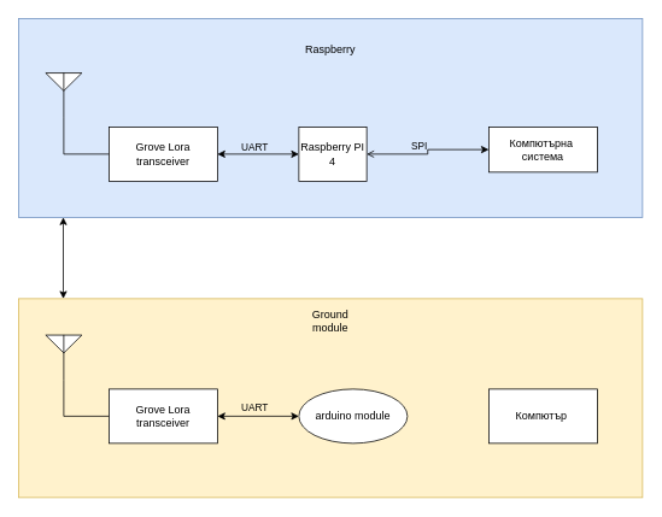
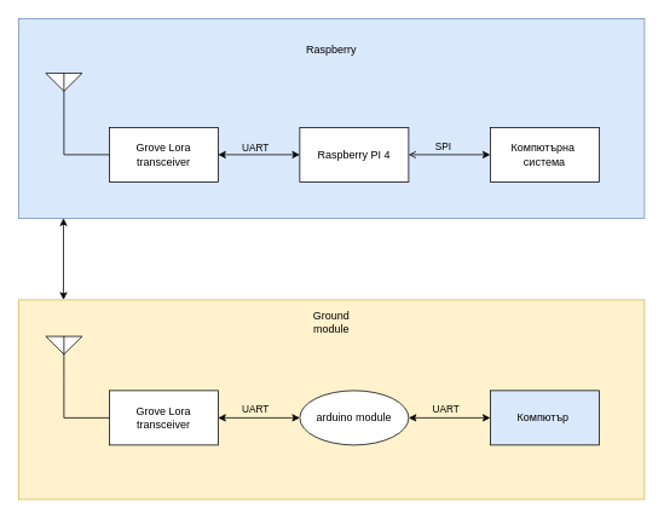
- <mxCell id="10" value="Компютърна&amp;nbsp; система" style="rounded=0;whiteSpace=wrap;html=1;" vertex="1" parent="1"><mxGeometry x="540" y="140" width="120" height="50" as="geometry" /></mxCell>
+ <mxCell id="10" value="Компютърна&amp;nbsp; система" style="rounded=0;whiteSpace=wrap;html=1;" vertex="1" parent="1"><mxGeometry x="540" y="140" width="120" height="60" as="geometry" /></mxCell>
- <mxCell id="7" value="Raspberry PI 4" style="rounded=0;whiteSpace=wrap;html=1;" vertex="1" parent="1"><mxGeometry x="330" y="140" width="75" height="60" as="geometry" /></mxCell>
+ <mxCell id="7" value="Raspberry PI 4" style="rounded=0;whiteSpace=wrap;html=1;" vertex="1" parent="1"><mxGeometry x="330" y="140" width="120" height="60" as="geometry" /></mxCell>
+ <mxCell id="17" style="edgeStyle=orthogonalEdgeStyle;rounded=0;orthogonalLoop=1;jettySize=auto;html=1;exitX=0;exitY=0.5;exitDx=0;exitDy=0;entryX=1;entryY=0.5;entryDx=0;entryDy=0;startArrow=classic;startFill=1;" edge="1" parent="1" source="19" target="16"><mxGeometry relative="1" as="geometry" /></mxCell>
+ <mxCell id="18" value="UART" style="edgeLabel;html=1;align=center;verticalAlign=middle;resizable=0;points=[];labelBackgroundColor=none;" vertex="1" connectable="0" parent="17"><mxGeometry x="0.111" y="1" relative="1" as="geometry"><mxPoint y="-11" as="offset" /></mxGeometry></mxCell>
- <mxCell id="19" value="Компютър&amp;nbsp;" style="rounded=0;whiteSpace=wrap;html=1;" vertex="1" parent="1"><mxGeometry x="540" y="430" width="120" height="60" as="geometry" /></mxCell>
+ <mxCell id="19" value="Компютър&amp;nbsp;" style="rounded=0;whiteSpace=wrap;html=1;fillColor=#dae8fc;" vertex="1" parent="1"><mxGeometry x="540" y="430" width="120" height="60" as="geometry" /></mxCell>
